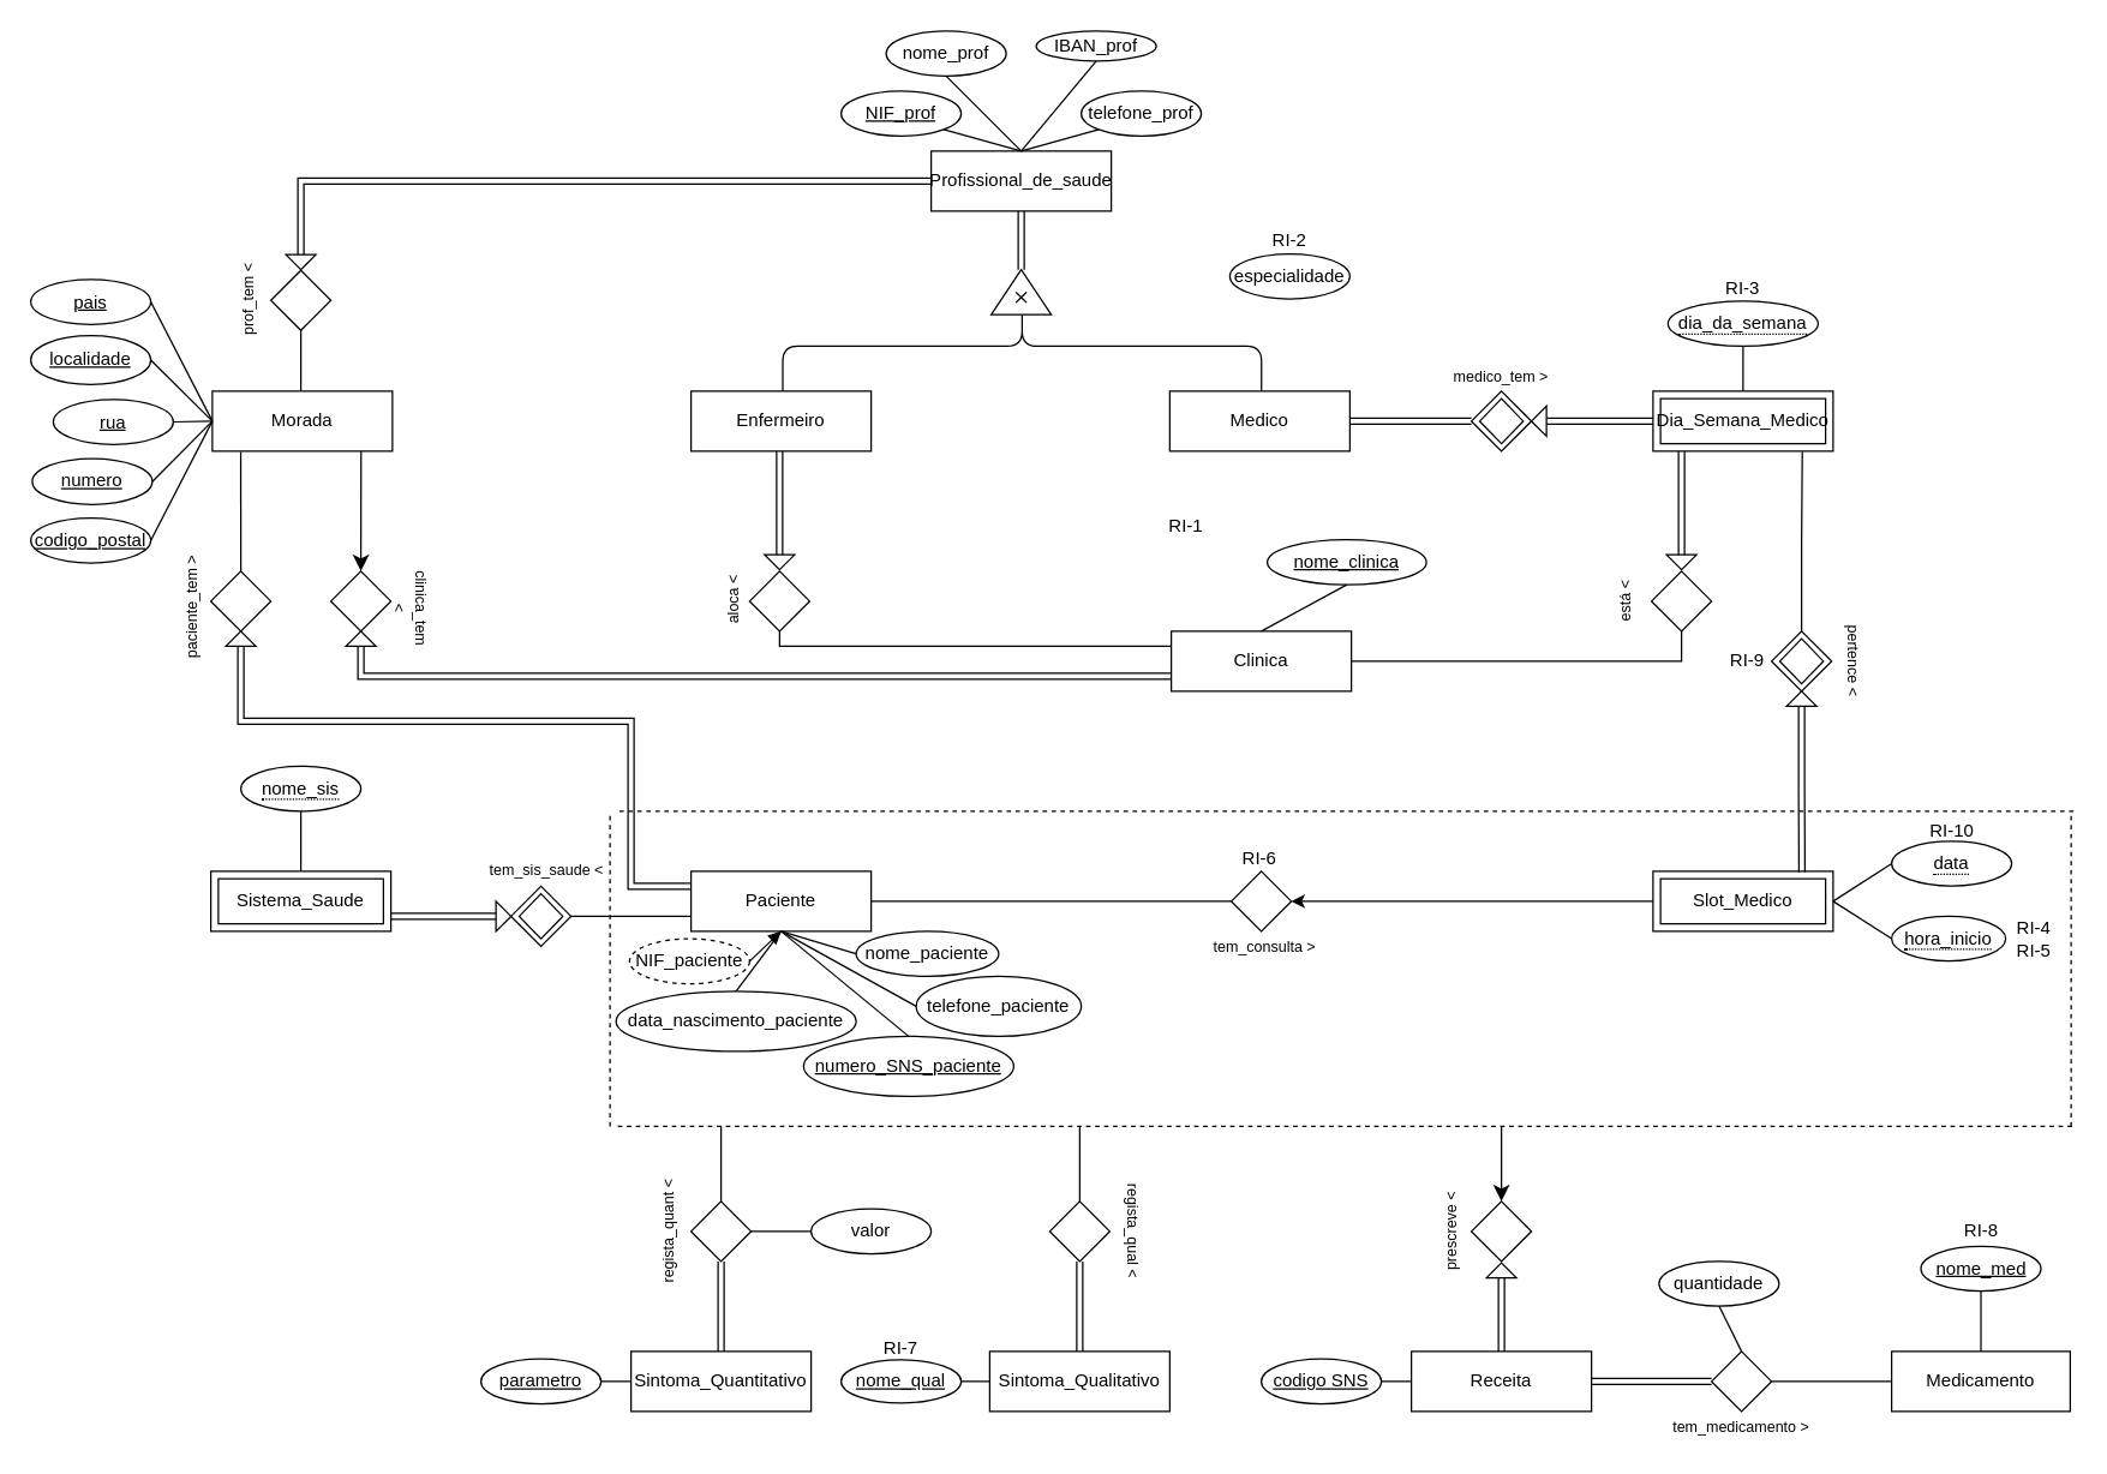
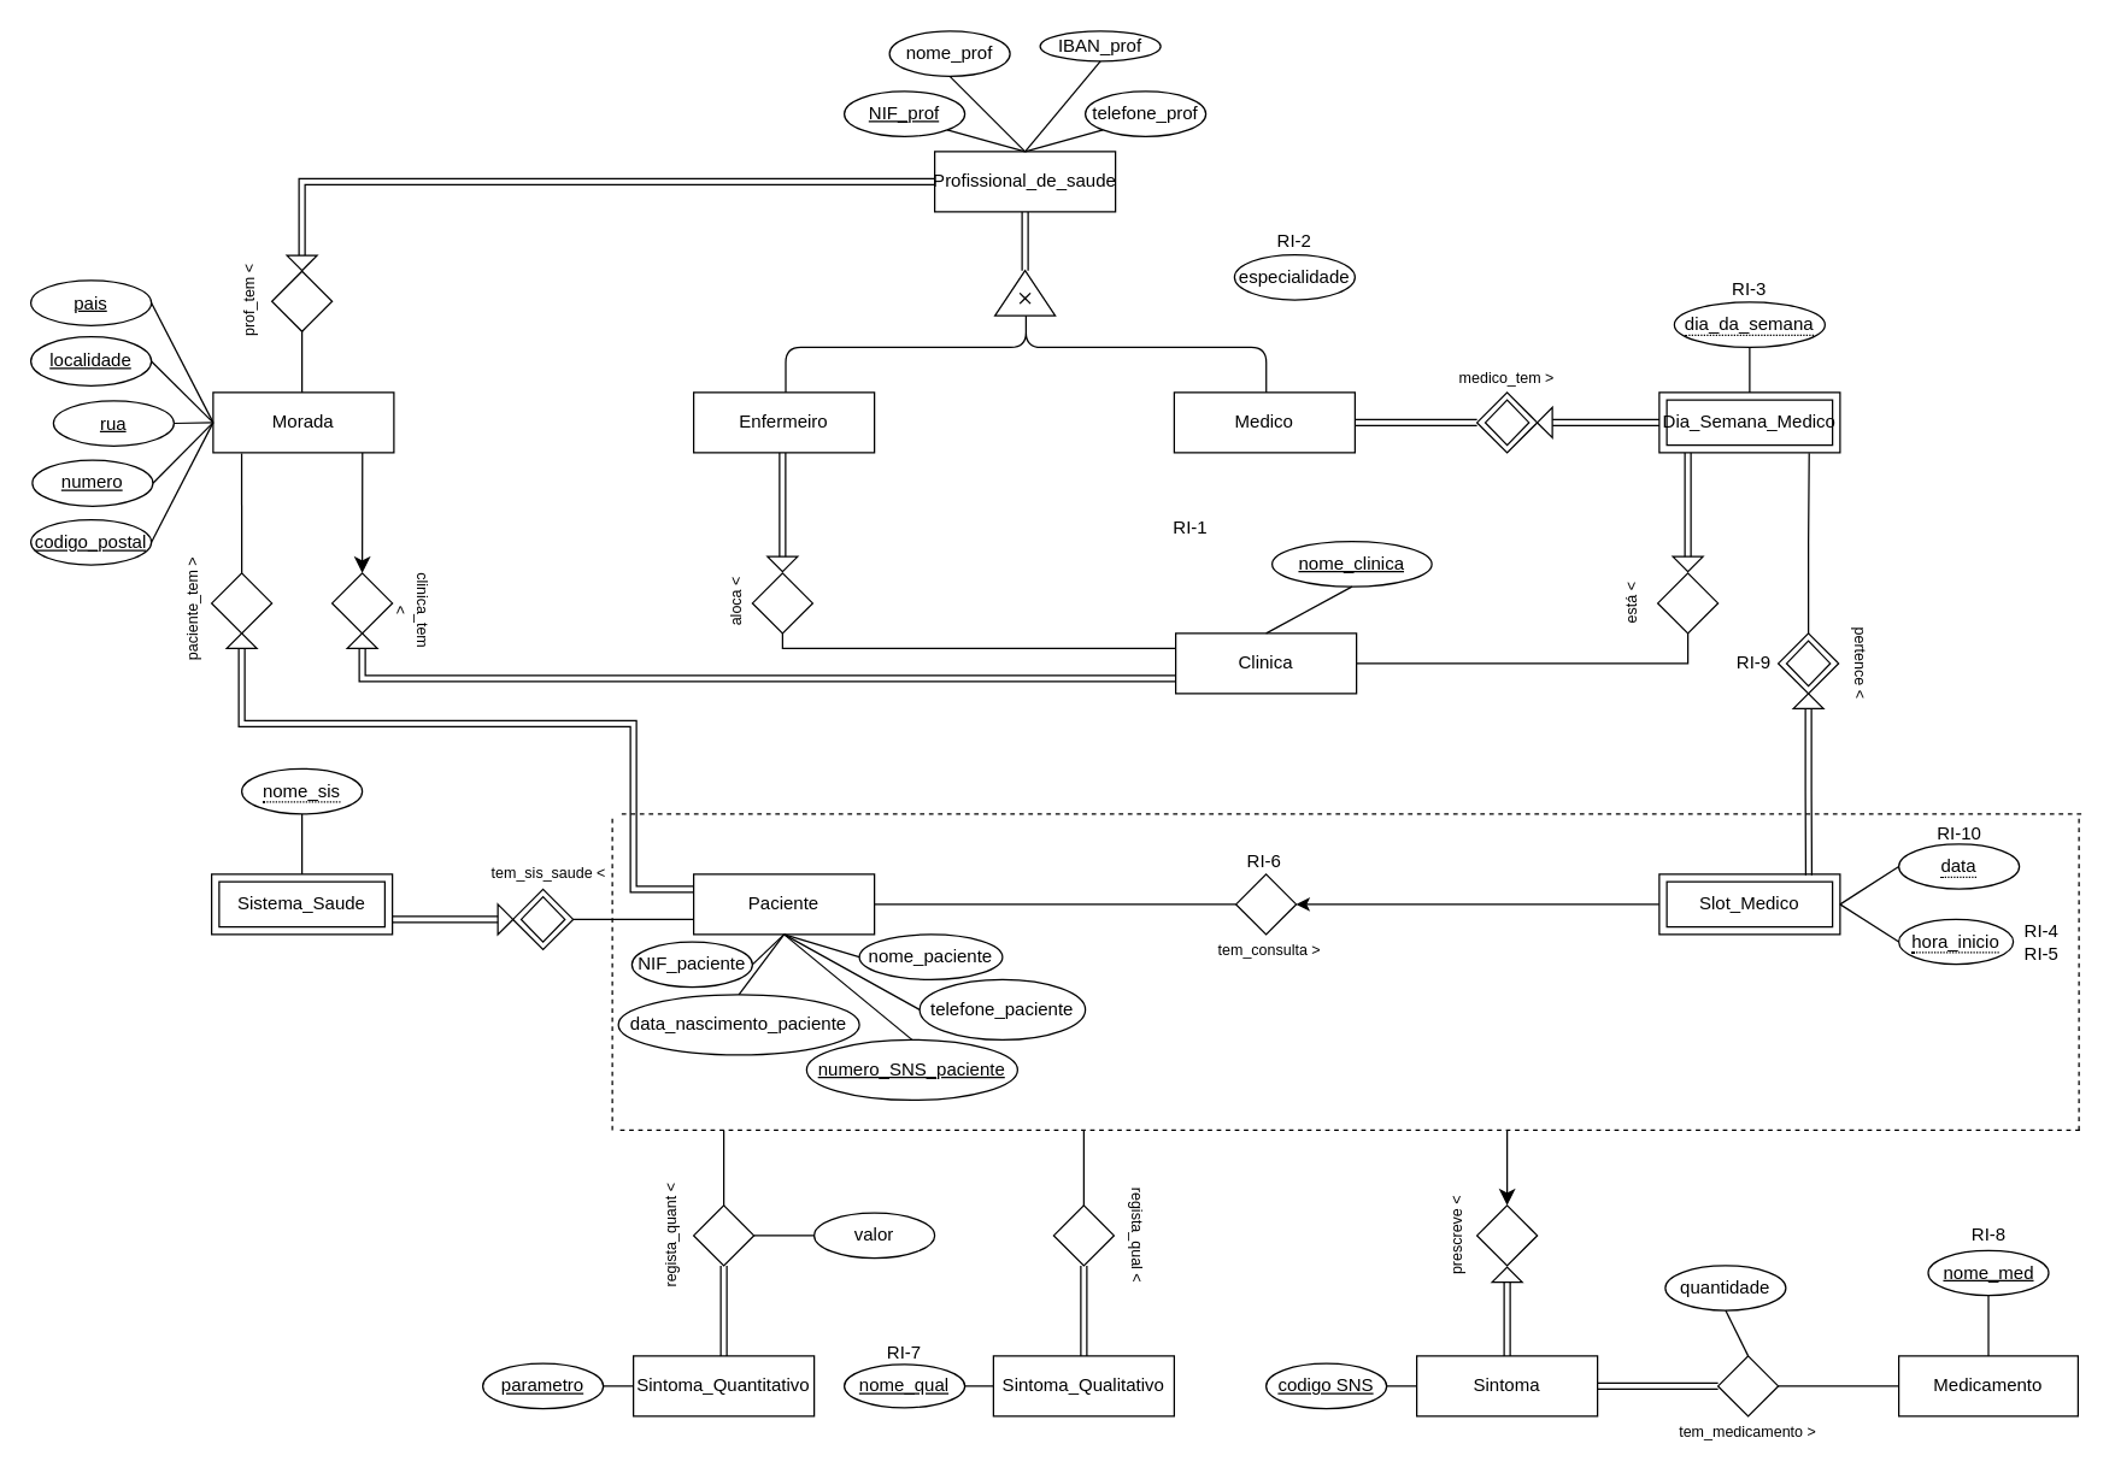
- <mxCell id="78" value="" style="endArrow=block;html=1;rounded=0;exitX=1;exitY=0.5;exitDx=0;exitDy=0;entryX=0.5;entryY=1;entryDx=0;entryDy=0;" parent="1" source="72" target="25" edge="1"><mxGeometry relative="1" as="geometry"><mxPoint x="510" y="670" as="sourcePoint" /><mxPoint x="670" y="670" as="targetPoint" /></mxGeometry></mxCell>
+ <mxCell id="78" value="" style="endArrow=none;html=1;rounded=0;exitX=1;exitY=0.5;exitDx=0;exitDy=0;entryX=0.5;entryY=1;entryDx=0;entryDy=0;" parent="1" source="72" target="25" edge="1"><mxGeometry relative="1" as="geometry"><mxPoint x="510" y="670" as="sourcePoint" /><mxPoint x="670" y="670" as="targetPoint" /></mxGeometry></mxCell>
- <mxCell id="72" value="NIF_paciente" style="ellipse;whiteSpace=wrap;html=1;align=center;dashed=1;" parent="1" vertex="1"><mxGeometry x="419" y="625" width="80" height="30" as="geometry" /></mxCell>
+ <mxCell id="72" value="NIF_paciente" style="ellipse;whiteSpace=wrap;html=1;align=center;" parent="1" vertex="1"><mxGeometry x="419" y="625" width="80" height="30" as="geometry" /></mxCell>
- <mxCell id="111" value="Receita" style="whiteSpace=wrap;html=1;align=center;" parent="1" vertex="1"><mxGeometry x="940" y="900" width="120" height="40" as="geometry" /></mxCell>
+ <mxCell id="111" value="Sintoma" style="whiteSpace=wrap;html=1;align=center;" parent="1" vertex="1"><mxGeometry x="940" y="900" width="120" height="40" as="geometry" /></mxCell>
